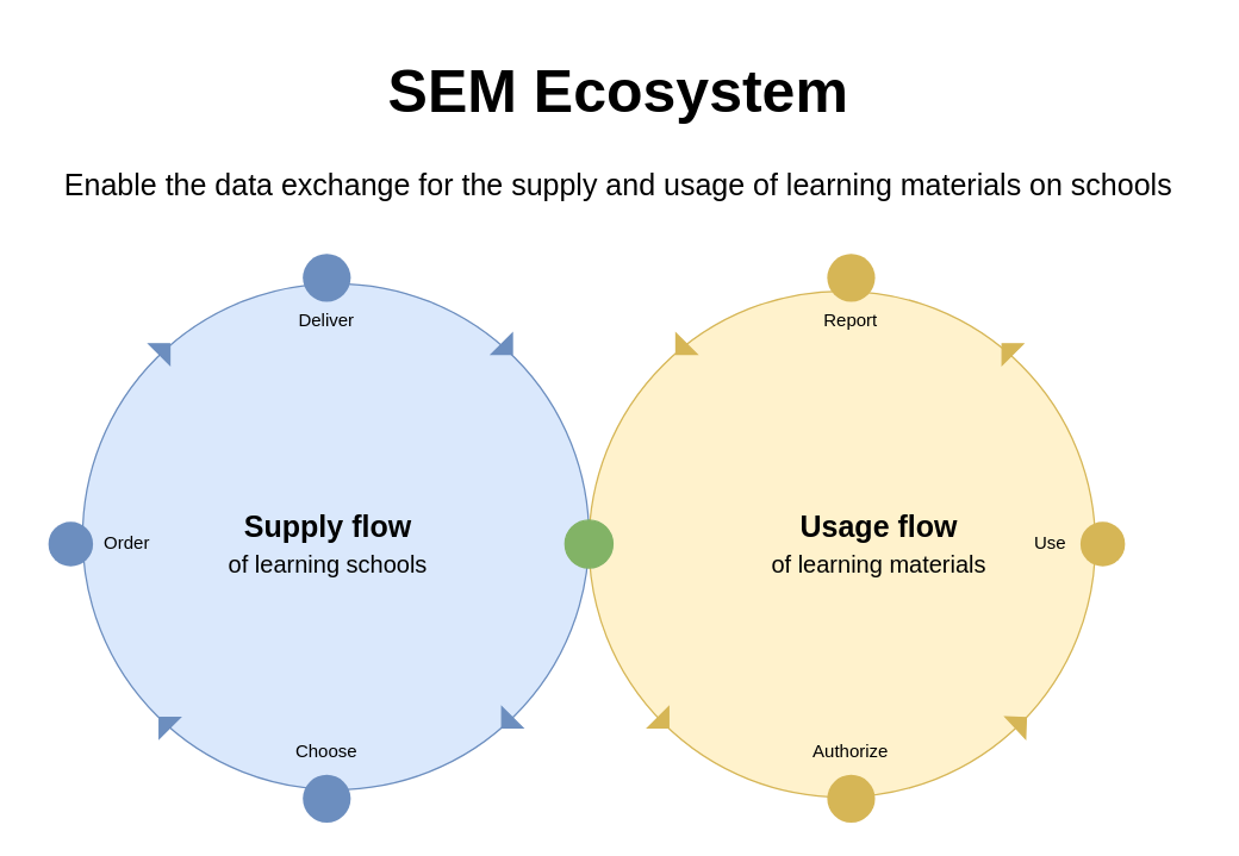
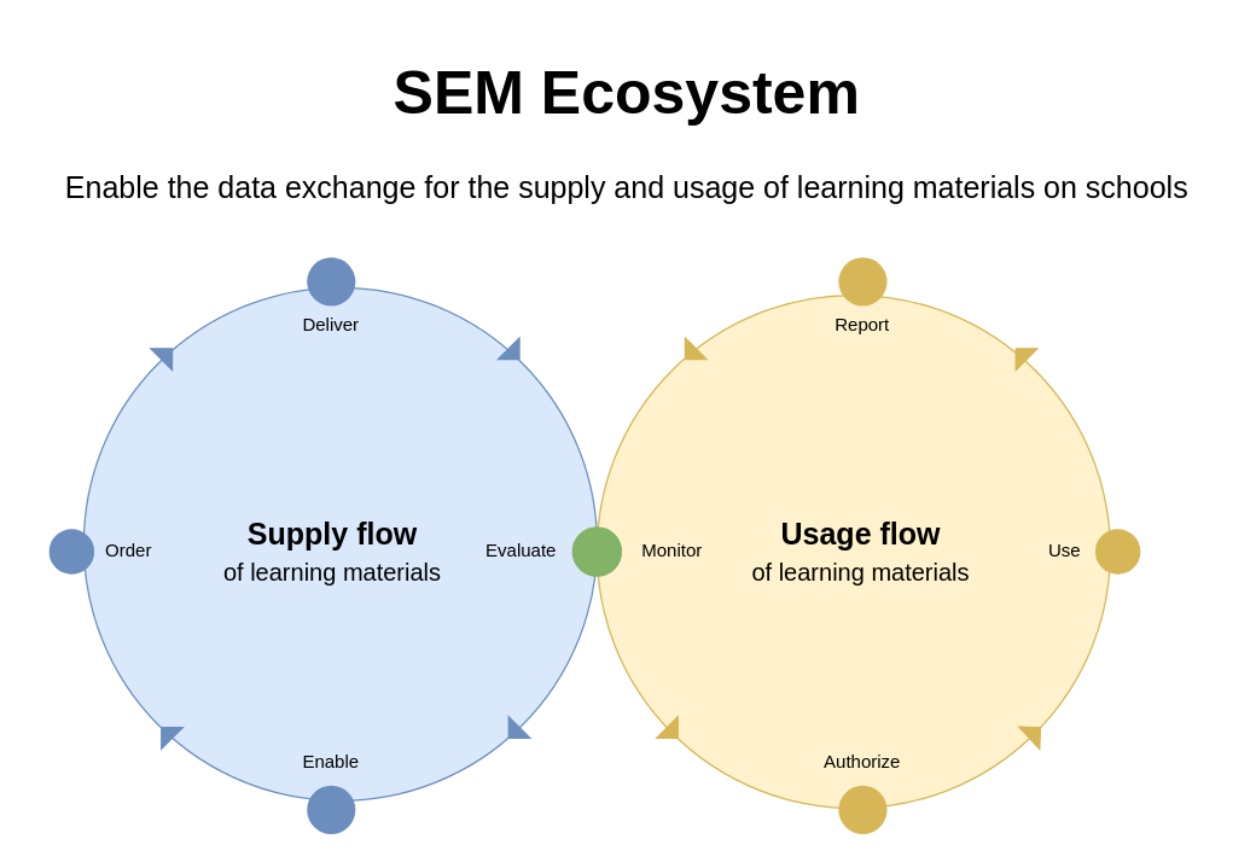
- <mxCell id="13" value="Supply flow&lt;br&gt;&lt;font style=&quot;font-size: 16px ; font-weight: normal&quot;&gt;of learning schools&lt;/font&gt;" style="text;html=1;strokeColor=none;fillColor=none;align=center;verticalAlign=middle;whiteSpace=wrap;rounded=0;fontSize=20;fontStyle=1" parent="2" vertex="1"><mxGeometry x="90" y="160" width="150" height="30" as="geometry" /></mxCell>
+ <mxCell id="13" value="Supply flow&lt;br&gt;&lt;font style=&quot;font-size: 16px ; font-weight: normal&quot;&gt;of learning materials&lt;/font&gt;" style="text;html=1;strokeColor=none;fillColor=none;align=center;verticalAlign=middle;whiteSpace=wrap;rounded=0;fontSize=20;fontStyle=1" parent="2" vertex="1"><mxGeometry x="90" y="160" width="150" height="30" as="geometry" /></mxCell>
+ <mxCell id="23" value="Evaluate" style="text;html=1;strokeColor=none;fillColor=none;align=center;verticalAlign=middle;whiteSpace=wrap;rounded=0;" parent="1" vertex="1"><mxGeometry x="315" y="350" width="60" height="30" as="geometry" /></mxCell>
+ <mxCell id="22" value="Monitor" style="text;html=1;strokeColor=none;fillColor=none;align=center;verticalAlign=middle;whiteSpace=wrap;rounded=0;" parent="1" vertex="1"><mxGeometry x="415" y="350" width="60" height="30" as="geometry" /></mxCell>
- <mxCell id="14" value="Usage flow&lt;br&gt;&lt;span style=&quot;font-weight: normal&quot;&gt;&lt;font style=&quot;font-size: 16px&quot;&gt;of learning materials&lt;/font&gt;&lt;/span&gt;" style="text;html=1;strokeColor=none;fillColor=none;align=center;verticalAlign=middle;whiteSpace=wrap;rounded=0;fontSize=20;fontStyle=1" parent="2" vertex="1"><mxGeometry x="460" y="160" width="150" height="30" as="geometry" /></mxCell>
+ <mxCell id="14" value="Usage flow&lt;br&gt;&lt;span style=&quot;font-weight: normal&quot;&gt;&lt;font style=&quot;font-size: 16px&quot;&gt;of learning materials&lt;/font&gt;&lt;/span&gt;" style="text;html=1;strokeColor=none;fillColor=none;align=center;verticalAlign=middle;whiteSpace=wrap;rounded=0;fontSize=20;fontStyle=1" parent="2" vertex="1"><mxGeometry x="440" y="160" width="150" height="30" as="geometry" /></mxCell>
- <mxCell id="10" value="Choose" style="text;html=1;strokeColor=none;fillColor=none;align=center;verticalAlign=middle;whiteSpace=wrap;rounded=0;" parent="2" vertex="1"><mxGeometry x="133.93" y="300" width="60" height="30" as="geometry" /></mxCell>
+ <mxCell id="10" value="Enable" style="text;html=1;strokeColor=none;fillColor=none;align=center;verticalAlign=middle;whiteSpace=wrap;rounded=0;" parent="2" vertex="1"><mxGeometry x="133.93" y="300" width="60" height="30" as="geometry" /></mxCell>
